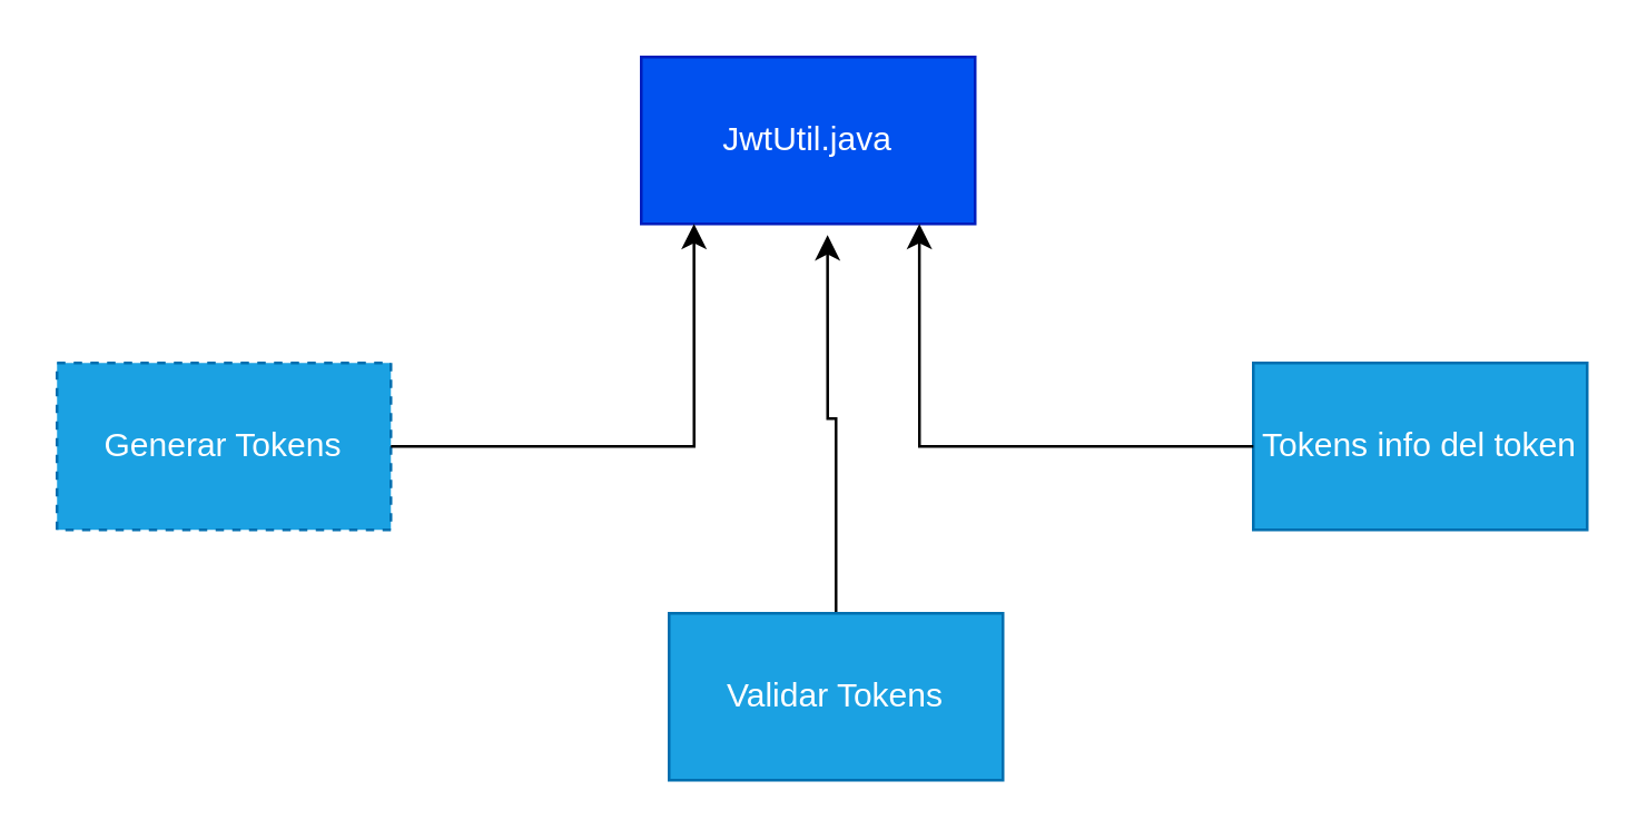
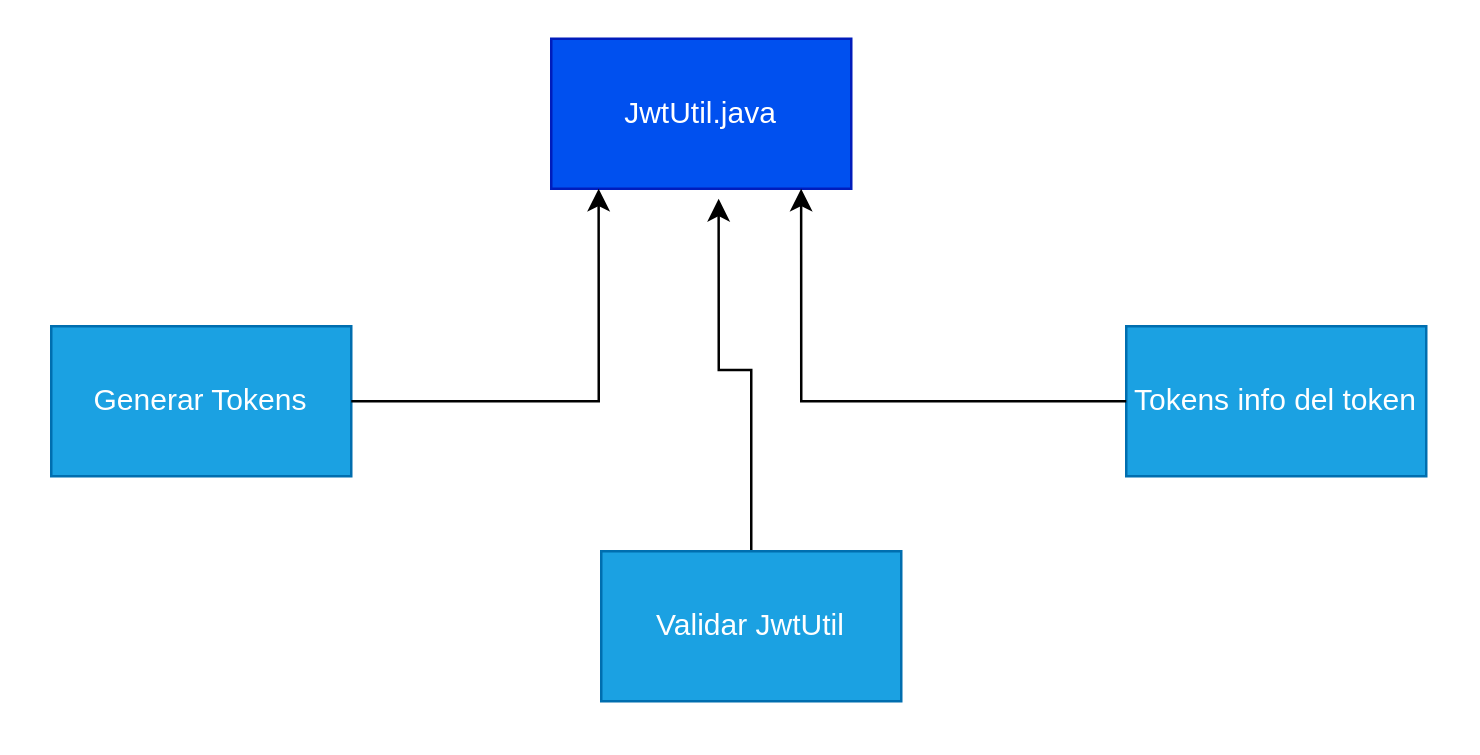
- <mxCell id="2" value="JwtUtil.java" style="rounded=0;whiteSpace=wrap;html=1;fillColor=#0050ef;fontColor=#ffffff;strokeColor=#001DBC;" vertex="1" parent="1"><mxGeometry x="230" y="20" width="120" height="60" as="geometry" /></mxCell>
+ <mxCell id="2" value="JwtUtil.java" style="rounded=0;whiteSpace=wrap;html=1;fillColor=#0050ef;fontColor=#ffffff;strokeColor=#001DBC;" vertex="1" parent="1"><mxGeometry x="220" y="15" width="120" height="60" as="geometry" /></mxCell>
- <mxCell id="3" value="Generar Tokens" style="rounded=0;whiteSpace=wrap;html=1;fillColor=#1ba1e2;fontColor=#ffffff;strokeColor=#006EAF;dashed=1;" vertex="1" parent="1"><mxGeometry x="20" y="130" width="120" height="60" as="geometry" /></mxCell>
+ <mxCell id="3" value="Generar Tokens" style="rounded=0;whiteSpace=wrap;html=1;fillColor=#1ba1e2;fontColor=#ffffff;strokeColor=#006EAF;" vertex="1" parent="1"><mxGeometry x="20" y="130" width="120" height="60" as="geometry" /></mxCell>
- <mxCell id="6" value="Validar Tokens" style="rounded=0;whiteSpace=wrap;html=1;fillColor=#1ba1e2;fontColor=#ffffff;strokeColor=#006EAF;" vertex="1" parent="1"><mxGeometry x="240" y="220" width="120" height="60" as="geometry" /></mxCell>
+ <mxCell id="6" value="Validar JwtUtil" style="rounded=0;whiteSpace=wrap;html=1;fillColor=#1ba1e2;fontColor=#ffffff;strokeColor=#006EAF;" vertex="1" parent="1"><mxGeometry x="240" y="220" width="120" height="60" as="geometry" /></mxCell>
